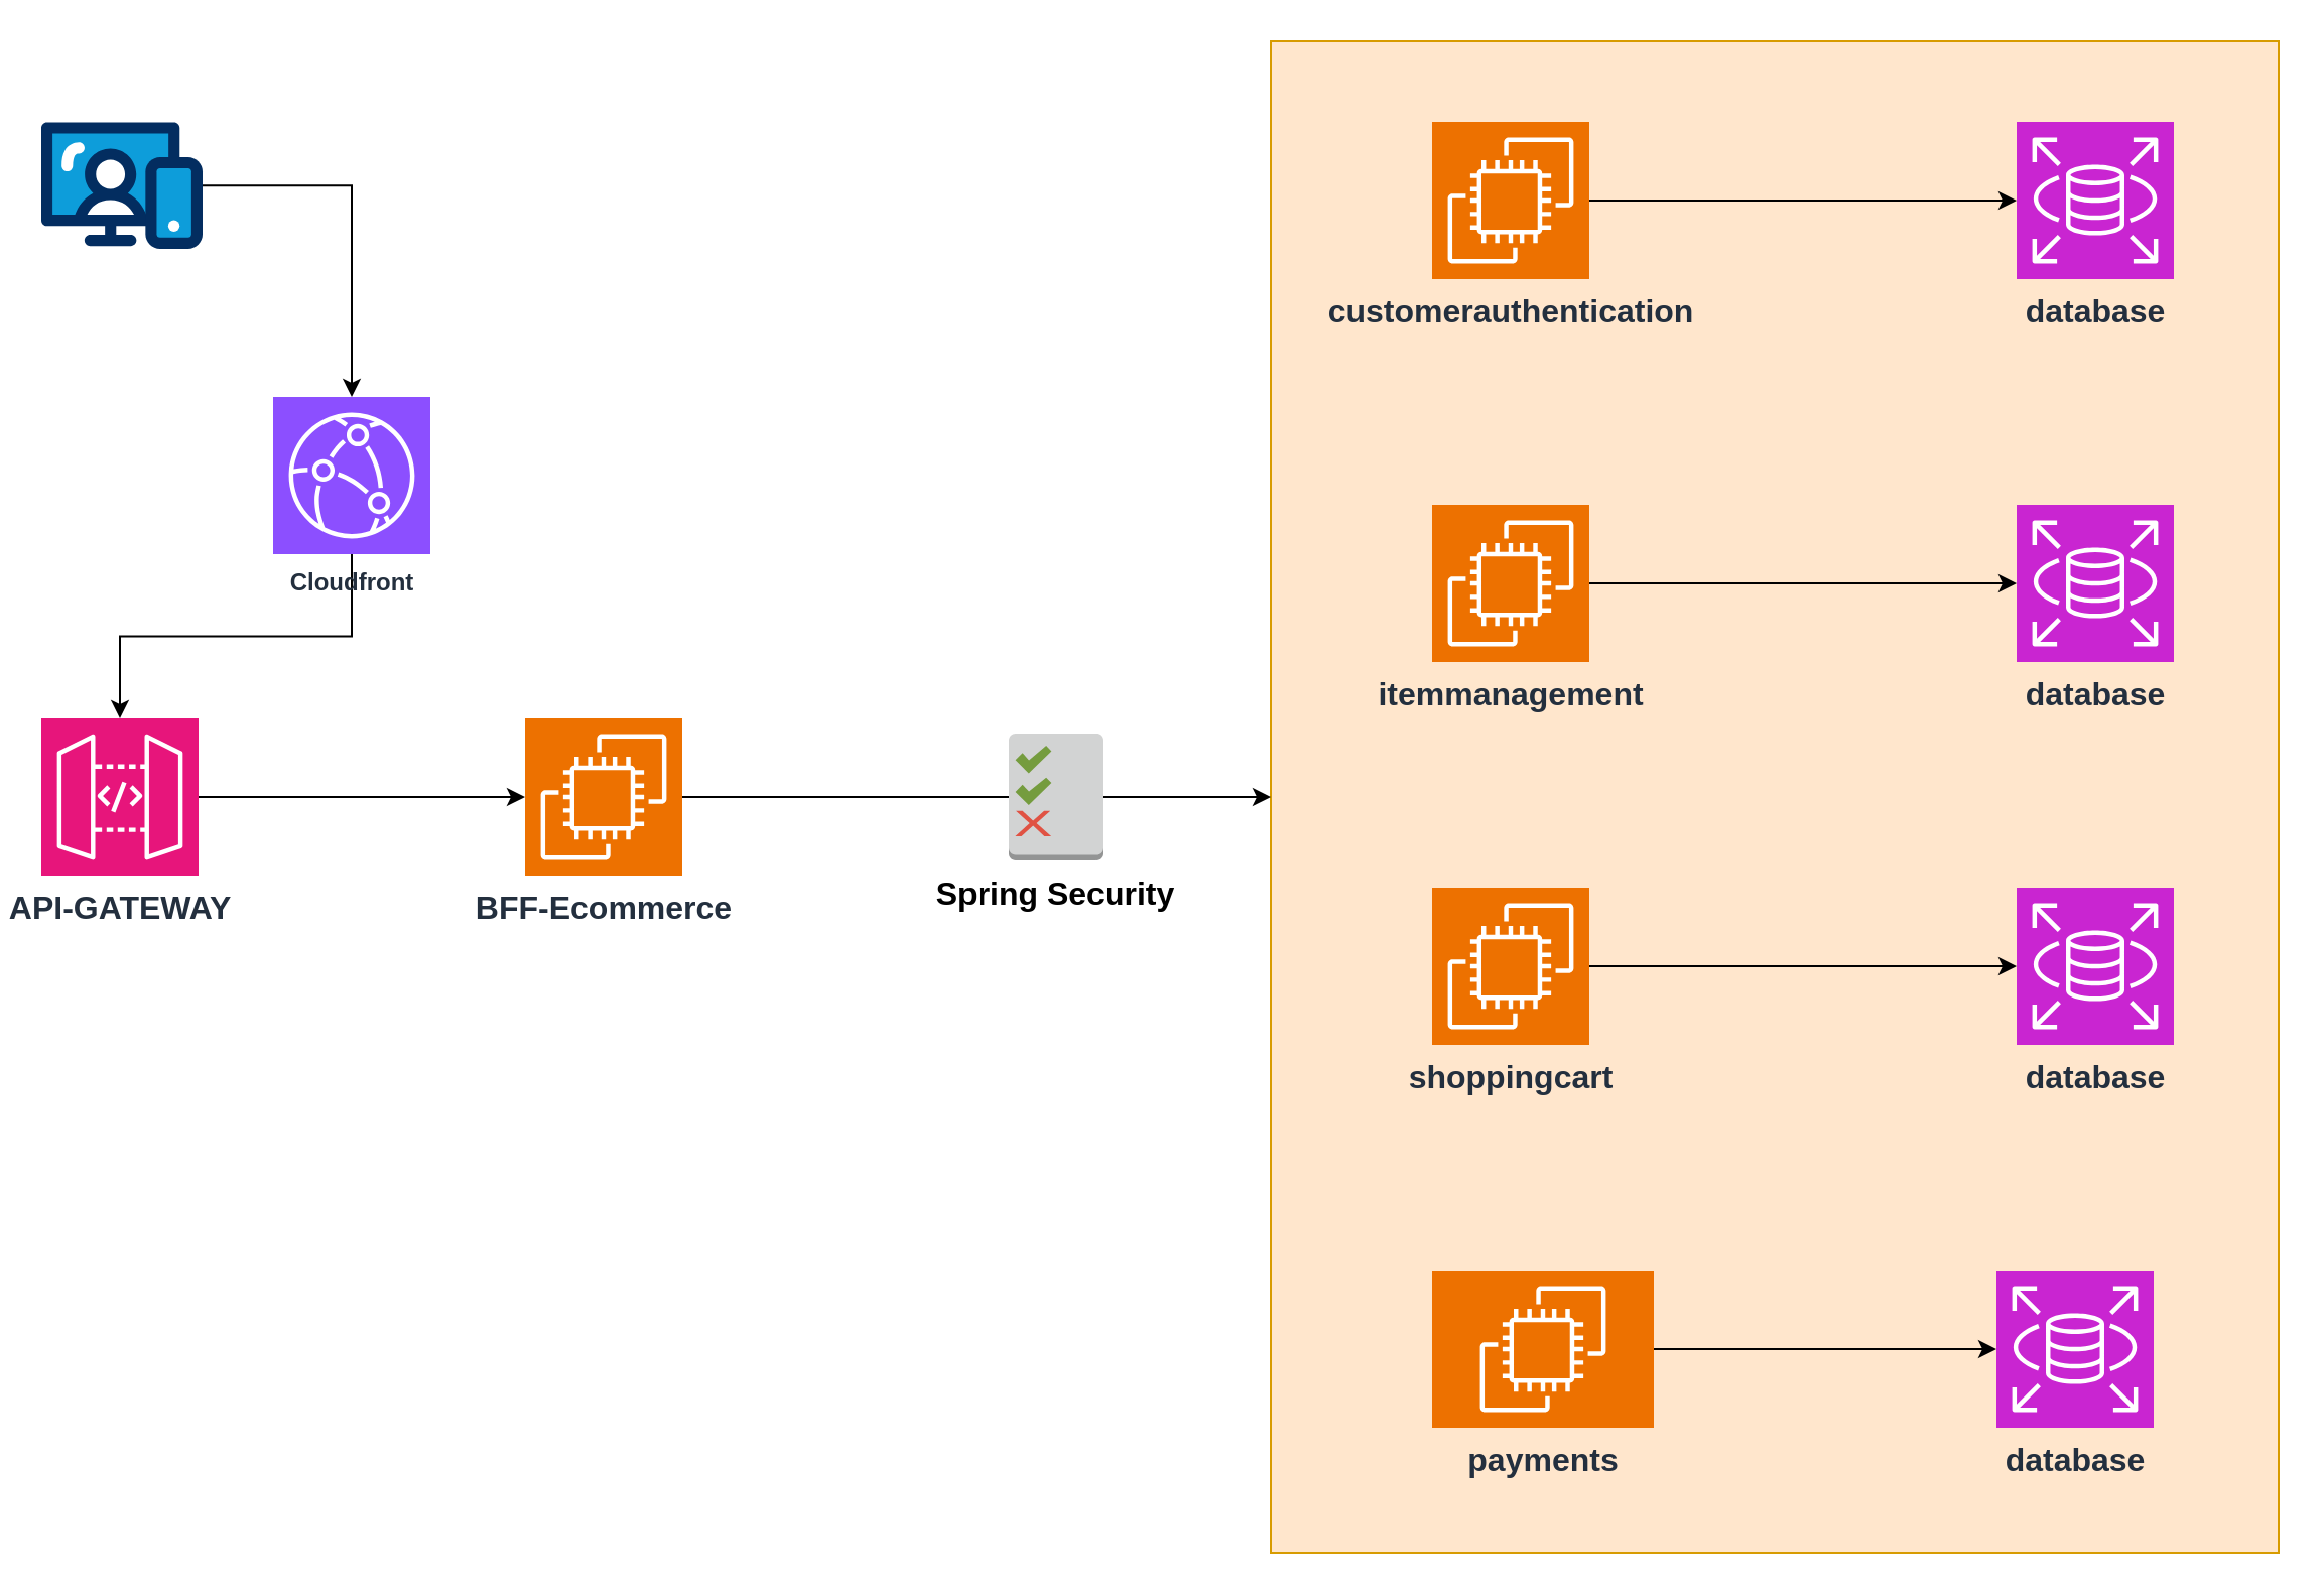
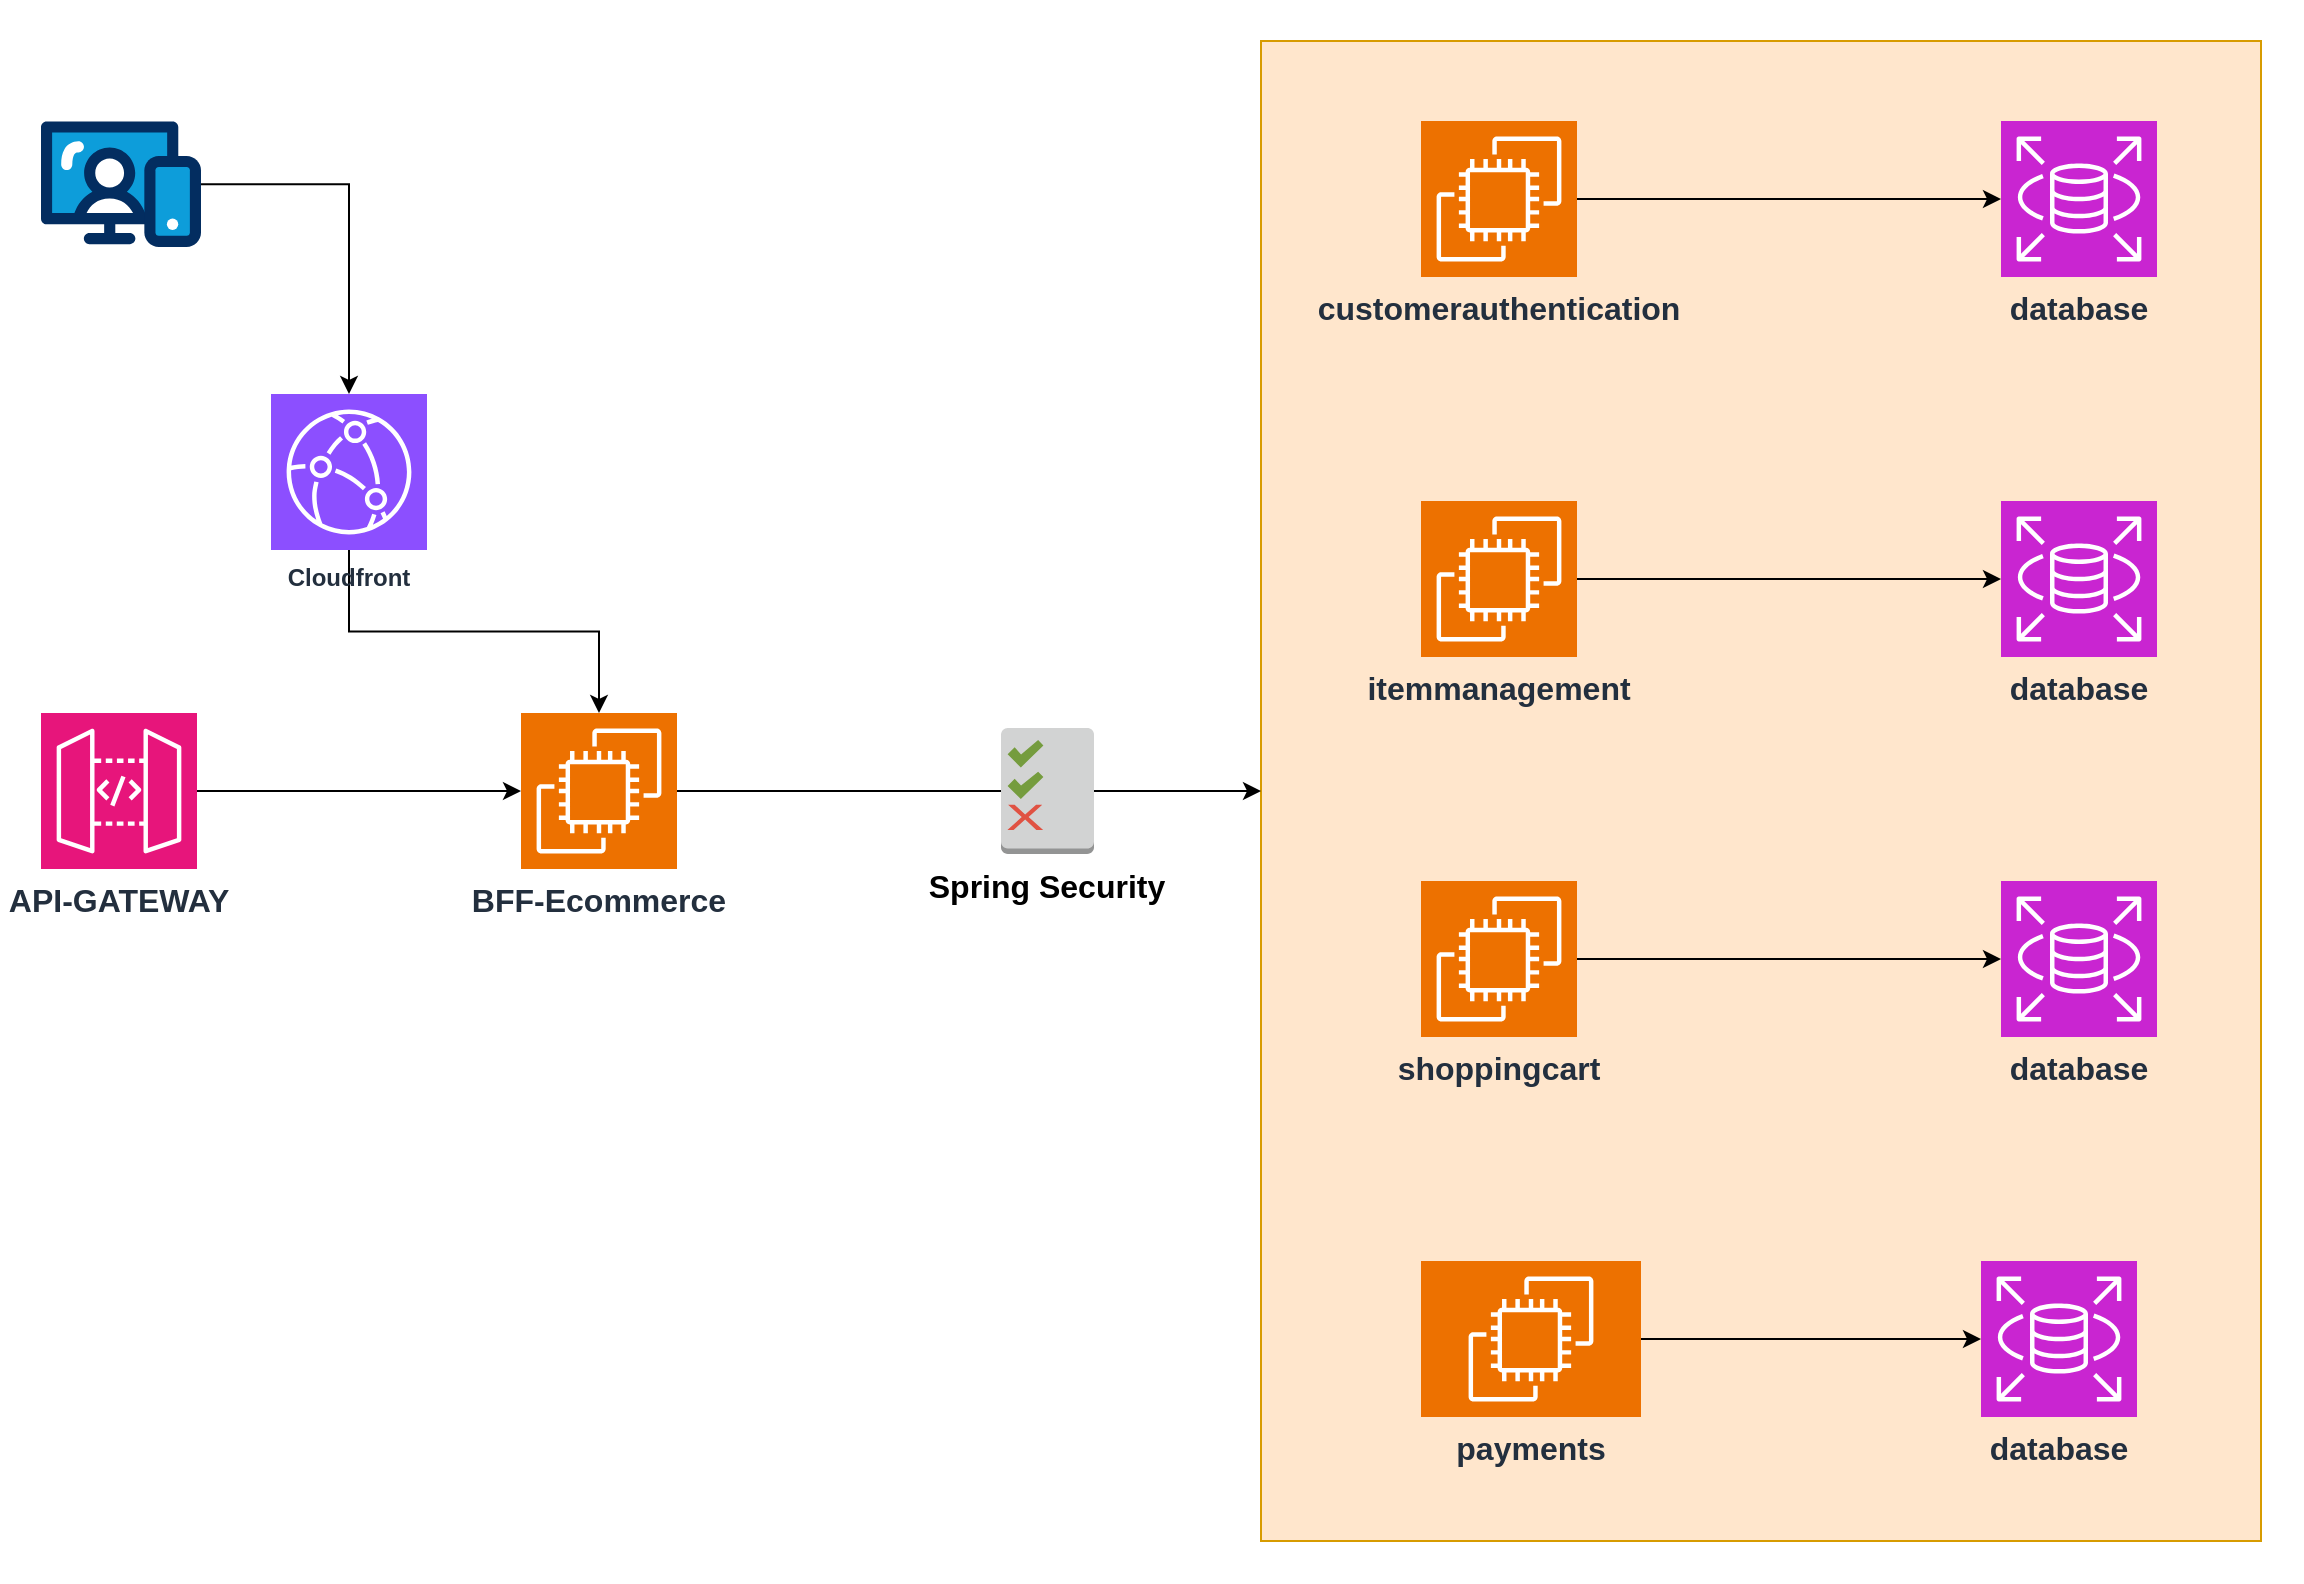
- <mxCell id="11" style="edgeStyle=orthogonalEdgeStyle;rounded=0;orthogonalLoop=1;jettySize=auto;html=1;exitX=0.5;exitY=1;exitDx=0;exitDy=0;exitPerimeter=0;" parent="1" source="12" target="8" edge="1"><mxGeometry relative="1" as="geometry" /></mxCell>
+ <mxCell id="11" style="edgeStyle=orthogonalEdgeStyle;rounded=0;orthogonalLoop=1;jettySize=auto;html=1;exitX=0.5;exitY=1;exitDx=0;exitDy=0;exitPerimeter=0;" parent="1" source="12" target="4" edge="1"><mxGeometry relative="1" as="geometry" /></mxCell>
